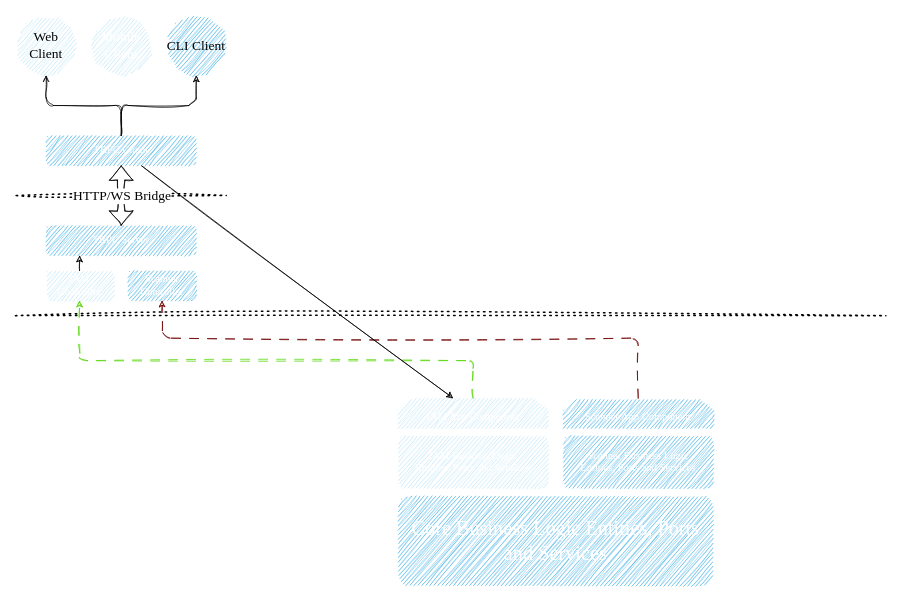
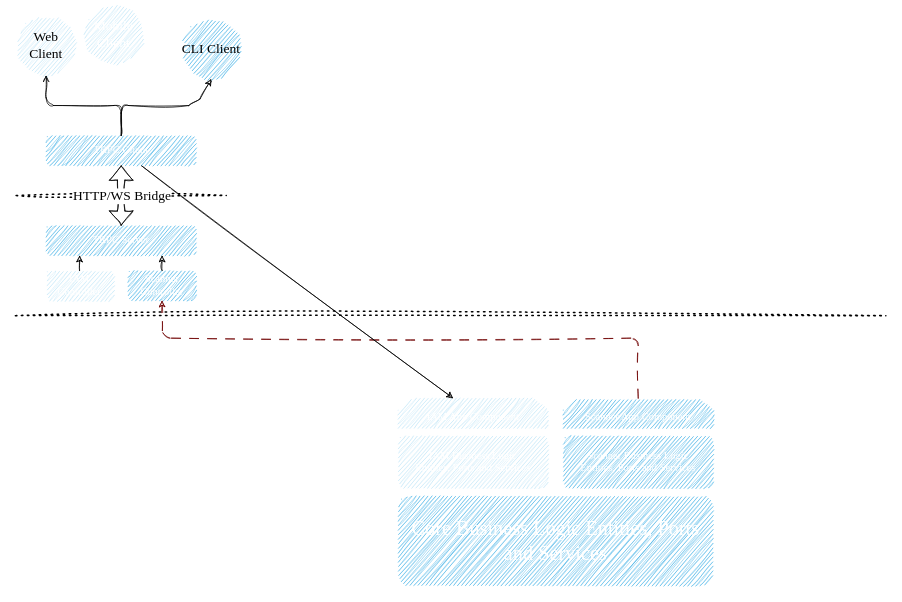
- <mxCell id="19" value="Mobile Client" style="ellipse;whiteSpace=wrap;html=1;aspect=fixed;sketch=1;hachureGap=4;jiggle=2;curveFitting=1;fontFamily=Architects Daughter;fontSource=https%3A%2F%2Ffonts.googleapis.com%2Fcss%3Ffamily%3DArchitects%2BDaughter;fontSize=18;fontColor=#ffffff;fillColor=#1ba1e2;strokeColor=none;opacity=30;" parent="1" vertex="1"><mxGeometry x="121" y="20" width="80" height="80" as="geometry" /></mxCell>
+ <mxCell id="19" value="Mobile Client" style="ellipse;whiteSpace=wrap;html=1;aspect=fixed;sketch=1;hachureGap=4;jiggle=2;curveFitting=1;fontFamily=Architects Daughter;fontSource=https%3A%2F%2Ffonts.googleapis.com%2Fcss%3Ffamily%3DArchitects%2BDaughter;fontSize=18;fontColor=#ffffff;fillColor=#1ba1e2;strokeColor=none;opacity=30;" parent="1" vertex="1"><mxGeometry x="111" y="5" width="80" height="80" as="geometry" /></mxCell>
- <mxCell id="20" value="CLI Client" style="ellipse;whiteSpace=wrap;html=1;aspect=fixed;sketch=1;hachureGap=4;jiggle=2;curveFitting=1;fontFamily=Architects Daughter;fontSource=https%3A%2F%2Ffonts.googleapis.com%2Fcss%3Ffamily%3DArchitects%2BDaughter;fontSize=18;fontColor=default;fillColor=#1ba1e2;strokeColor=none;" parent="1" vertex="1"><mxGeometry x="221" y="20" width="80" height="80" as="geometry" /></mxCell>
+ <mxCell id="20" value="CLI Client" style="ellipse;whiteSpace=wrap;html=1;aspect=fixed;sketch=1;hachureGap=4;jiggle=2;curveFitting=1;fontFamily=Architects Daughter;fontSource=https%3A%2F%2Ffonts.googleapis.com%2Fcss%3Ffamily%3DArchitects%2BDaughter;fontSize=18;fontColor=default;fillColor=#1ba1e2;strokeColor=none;" parent="1" vertex="1"><mxGeometry x="241" y="25" width="80" height="80" as="geometry" /></mxCell>
+ <mxCell id="23" style="edgeStyle=none;sketch=1;hachureGap=4;jiggle=2;curveFitting=1;html=1;exitX=0.5;exitY=0;exitDx=0;exitDy=0;entryX=0.773;entryY=1;entryDx=0;entryDy=0;entryPerimeter=0;fontFamily=Architects Daughter;fontSource=https%3A%2F%2Ffonts.googleapis.com%2Fcss%3Ffamily%3DArchitects%2BDaughter;fontSize=17;fontColor=default;" parent="1" source="24" target="10" edge="1"><mxGeometry relative="1" as="geometry" /></mxCell>
- <mxCell id="5" style="edgeStyle=none;sketch=1;hachureGap=4;jiggle=2;curveFitting=1;html=1;exitX=0.5;exitY=0;exitDx=0;exitDy=0;entryX=0.5;entryY=1;entryDx=0;entryDy=0;fontFamily=Architects Daughter;fontSource=https%3A%2F%2Ffonts.googleapis.com%2Fcss%3Ffamily%3DArchitects%2BDaughter;fontSize=17;fontColor=default;dashed=1;dashPattern=12 12;fillColor=#60a917;strokeColor=#52D600;" parent="1" source="6" target="22" edge="1"><mxGeometry relative="1" as="geometry"><Array as="points"><mxPoint x="630" y="480" /><mxPoint x="106" y="480" /></Array></mxGeometry></mxCell>
